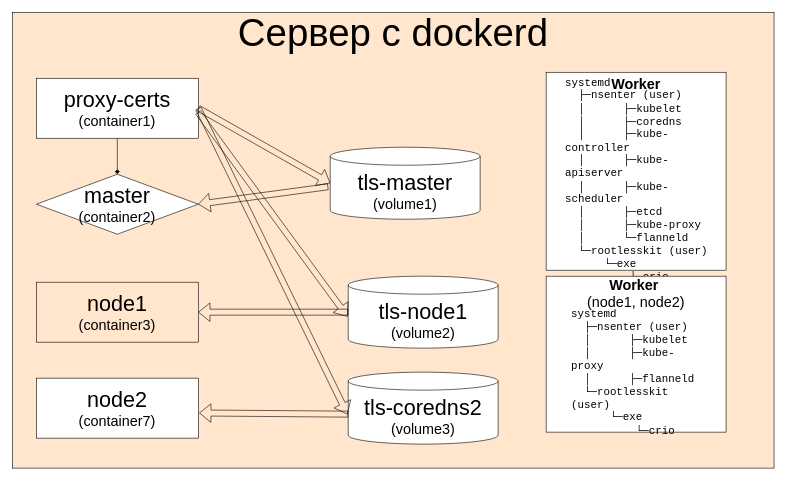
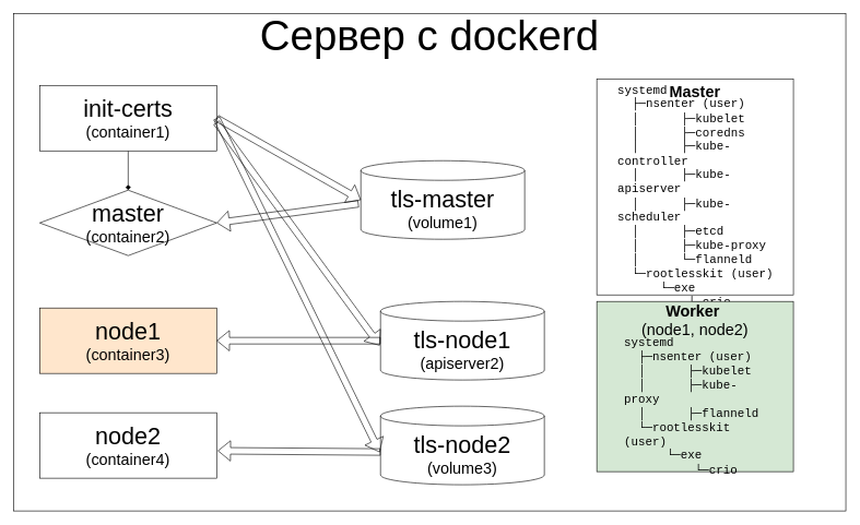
- <mxCell id="4" value="&lt;font style=&quot;&quot;&gt;&lt;span style=&quot;font-size: 36px;&quot;&gt;proxy-certs&lt;/span&gt;&lt;br&gt;&lt;font style=&quot;font-size: 24px;&quot;&gt;(сontainer1)&lt;/font&gt;&lt;br&gt;&lt;/font&gt;" style="rounded=0;whiteSpace=wrap;html=1;" parent="1" vertex="1"><mxGeometry x="60" y="130" width="270" height="100" as="geometry" /></mxCell>
+ <mxCell id="4" value="&lt;font style=&quot;&quot;&gt;&lt;span style=&quot;font-size: 36px;&quot;&gt;init-certs&lt;/span&gt;&lt;br&gt;&lt;font style=&quot;font-size: 24px;&quot;&gt;(сontainer1)&lt;/font&gt;&lt;br&gt;&lt;/font&gt;" style="rounded=0;whiteSpace=wrap;html=1;" parent="1" vertex="1"><mxGeometry x="60" y="130" width="270" height="100" as="geometry" /></mxCell>
- <mxCell id="17" value="&lt;div style=&quot;font-size: 24px;&quot;&gt;&lt;b&gt;Worker&lt;/b&gt;&lt;/div&gt;&lt;div style=&quot;font-size: 24px;&quot;&gt;&lt;br&gt;&lt;/div&gt;&lt;div style=&quot;font-size: 24px;&quot;&gt;&lt;br&gt;&lt;/div&gt;&lt;div style=&quot;font-size: 24px;&quot;&gt;&lt;br&gt;&lt;/div&gt;&lt;div style=&quot;font-size: 24px;&quot;&gt;&lt;br&gt;&lt;/div&gt;&lt;div style=&quot;font-size: 24px;&quot;&gt;&lt;br&gt;&lt;/div&gt;&lt;div style=&quot;font-size: 24px;&quot;&gt;&lt;br&gt;&lt;/div&gt;&lt;div style=&quot;font-size: 24px;&quot;&gt;&lt;br&gt;&lt;/div&gt;&lt;div style=&quot;font-size: 24px;&quot;&gt;&lt;br&gt;&lt;/div&gt;&lt;div style=&quot;font-size: 24px;&quot;&gt;&lt;br&gt;&lt;/div&gt;&lt;div style=&quot;font-size: 24px;&quot;&gt;&lt;br&gt;&lt;/div&gt;" style="rounded=0;whiteSpace=wrap;html=1;" parent="1" vertex="1"><mxGeometry x="910" y="120" width="300" height="330" as="geometry" /></mxCell>
+ <mxCell id="17" value="&lt;div style=&quot;font-size: 24px;&quot;&gt;&lt;b&gt;Master&lt;/b&gt;&lt;/div&gt;&lt;div style=&quot;font-size: 24px;&quot;&gt;&lt;br&gt;&lt;/div&gt;&lt;div style=&quot;font-size: 24px;&quot;&gt;&lt;br&gt;&lt;/div&gt;&lt;div style=&quot;font-size: 24px;&quot;&gt;&lt;br&gt;&lt;/div&gt;&lt;div style=&quot;font-size: 24px;&quot;&gt;&lt;br&gt;&lt;/div&gt;&lt;div style=&quot;font-size: 24px;&quot;&gt;&lt;br&gt;&lt;/div&gt;&lt;div style=&quot;font-size: 24px;&quot;&gt;&lt;br&gt;&lt;/div&gt;&lt;div style=&quot;font-size: 24px;&quot;&gt;&lt;br&gt;&lt;/div&gt;&lt;div style=&quot;font-size: 24px;&quot;&gt;&lt;br&gt;&lt;/div&gt;&lt;div style=&quot;font-size: 24px;&quot;&gt;&lt;br&gt;&lt;/div&gt;&lt;div style=&quot;font-size: 24px;&quot;&gt;&lt;br&gt;&lt;/div&gt;" style="rounded=0;whiteSpace=wrap;html=1;" parent="1" vertex="1"><mxGeometry x="910" y="120" width="300" height="330" as="geometry" /></mxCell>
- <mxCell id="2" value="&lt;font style=&quot;font-size: 64px;&quot;&gt;Сервер с dockerd&lt;br&gt;&lt;br&gt;&lt;br&gt;&lt;br&gt;&lt;br&gt;&lt;br&gt;&lt;br&gt;&lt;br&gt;&lt;br&gt;&lt;br&gt;&lt;/font&gt;" style="rounded=0;whiteSpace=wrap;html=1;fillColor=#ffe6cc;" parent="1" vertex="1"><mxGeometry x="20" y="20" width="1270" height="760" as="geometry" /></mxCell>
+ <mxCell id="2" value="&lt;font style=&quot;font-size: 64px;&quot;&gt;Сервер с dockerd&lt;br&gt;&lt;br&gt;&lt;br&gt;&lt;br&gt;&lt;br&gt;&lt;br&gt;&lt;br&gt;&lt;br&gt;&lt;br&gt;&lt;br&gt;&lt;/font&gt;" style="rounded=0;whiteSpace=wrap;html=1;" parent="1" vertex="1"><mxGeometry x="20" y="20" width="1270" height="760" as="geometry" /></mxCell>
- <mxCell id="9" value="&lt;font style=&quot;&quot;&gt;&lt;span style=&quot;font-size: 36px;&quot;&gt;tls-node1&lt;/span&gt;&lt;br&gt;&lt;font style=&quot;font-size: 24px;&quot;&gt;(volume2)&lt;/font&gt;&lt;br&gt;&lt;/font&gt;" style="shape=cylinder3;whiteSpace=wrap;html=1;boundedLbl=1;backgroundOutline=1;size=15;" parent="1" vertex="1"><mxGeometry x="580" y="460" width="250" height="120" as="geometry" /></mxCell>
+ <mxCell id="9" value="&lt;font style=&quot;&quot;&gt;&lt;span style=&quot;font-size: 36px;&quot;&gt;tls-node1&lt;/span&gt;&lt;br&gt;&lt;font style=&quot;font-size: 24px;&quot;&gt;(apiserver2)&lt;/font&gt;&lt;br&gt;&lt;/font&gt;" style="shape=cylinder3;whiteSpace=wrap;html=1;boundedLbl=1;backgroundOutline=1;size=15;" parent="1" vertex="1"><mxGeometry x="580" y="460" width="250" height="120" as="geometry" /></mxCell>
- <mxCell id="19" value="&lt;div style=&quot;font-size: 24px;&quot;&gt;&lt;b&gt;Worker&amp;nbsp;&lt;br&gt;&lt;/b&gt;&lt;span style=&quot;background-color: initial;&quot;&gt;(node1, node2)&lt;/span&gt;&lt;/div&gt;&lt;div style=&quot;font-size: 24px;&quot;&gt;&lt;br&gt;&lt;/div&gt;&lt;div style=&quot;font-size: 24px;&quot;&gt;&lt;br&gt;&lt;/div&gt;&lt;div style=&quot;font-size: 24px;&quot;&gt;&lt;br&gt;&lt;/div&gt;&lt;div style=&quot;font-size: 24px;&quot;&gt;&lt;br&gt;&lt;/div&gt;&lt;div style=&quot;font-size: 24px;&quot;&gt;&lt;br&gt;&lt;/div&gt;&lt;div style=&quot;font-size: 24px;&quot;&gt;&lt;br&gt;&lt;/div&gt;&lt;div style=&quot;font-size: 24px;&quot;&gt;&lt;br&gt;&lt;/div&gt;" style="rounded=0;whiteSpace=wrap;html=1;" parent="1" vertex="1"><mxGeometry x="910" y="460" width="300" height="260" as="geometry" /></mxCell>
+ <mxCell id="19" value="&lt;div style=&quot;font-size: 24px;&quot;&gt;&lt;b&gt;Worker&amp;nbsp;&lt;br&gt;&lt;/b&gt;&lt;span style=&quot;background-color: initial;&quot;&gt;(node1, node2)&lt;/span&gt;&lt;/div&gt;&lt;div style=&quot;font-size: 24px;&quot;&gt;&lt;br&gt;&lt;/div&gt;&lt;div style=&quot;font-size: 24px;&quot;&gt;&lt;br&gt;&lt;/div&gt;&lt;div style=&quot;font-size: 24px;&quot;&gt;&lt;br&gt;&lt;/div&gt;&lt;div style=&quot;font-size: 24px;&quot;&gt;&lt;br&gt;&lt;/div&gt;&lt;div style=&quot;font-size: 24px;&quot;&gt;&lt;br&gt;&lt;/div&gt;&lt;div style=&quot;font-size: 24px;&quot;&gt;&lt;br&gt;&lt;/div&gt;&lt;div style=&quot;font-size: 24px;&quot;&gt;&lt;br&gt;&lt;/div&gt;" style="rounded=0;whiteSpace=wrap;html=1;fillColor=#d5e8d4;" parent="1" vertex="1"><mxGeometry x="910" y="460" width="300" height="260" as="geometry" /></mxCell>
- <mxCell id="7" value="&lt;font style=&quot;&quot;&gt;&lt;span style=&quot;font-size: 36px;&quot;&gt;node2&lt;/span&gt;&lt;br&gt;&lt;font style=&quot;font-size: 24px;&quot;&gt;(сontainer7)&lt;/font&gt;&lt;br&gt;&lt;/font&gt;" style="rounded=0;whiteSpace=wrap;html=1;" parent="1" vertex="1"><mxGeometry x="60" y="630" width="270" height="100" as="geometry" /></mxCell>
+ <mxCell id="7" value="&lt;font style=&quot;&quot;&gt;&lt;span style=&quot;font-size: 36px;&quot;&gt;node2&lt;/span&gt;&lt;br&gt;&lt;font style=&quot;font-size: 24px;&quot;&gt;(сontainer4)&lt;/font&gt;&lt;br&gt;&lt;/font&gt;" style="rounded=0;whiteSpace=wrap;html=1;" parent="1" vertex="1"><mxGeometry x="60" y="630" width="270" height="100" as="geometry" /></mxCell>
- <mxCell id="10" value="&lt;font style=&quot;&quot;&gt;&lt;span style=&quot;font-size: 36px;&quot;&gt;tls-coredns2&lt;/span&gt;&lt;br&gt;&lt;font style=&quot;font-size: 24px;&quot;&gt;(volume3)&lt;/font&gt;&lt;br&gt;&lt;/font&gt;" style="shape=cylinder3;whiteSpace=wrap;html=1;boundedLbl=1;backgroundOutline=1;size=15;" parent="1" vertex="1"><mxGeometry x="580" y="620" width="250" height="120" as="geometry" /></mxCell>
+ <mxCell id="10" value="&lt;font style=&quot;&quot;&gt;&lt;span style=&quot;font-size: 36px;&quot;&gt;tls-node2&lt;/span&gt;&lt;br&gt;&lt;font style=&quot;font-size: 24px;&quot;&gt;(volume3)&lt;/font&gt;&lt;br&gt;&lt;/font&gt;" style="shape=cylinder3;whiteSpace=wrap;html=1;boundedLbl=1;backgroundOutline=1;size=15;" parent="1" vertex="1"><mxGeometry x="580" y="620" width="250" height="120" as="geometry" /></mxCell>
